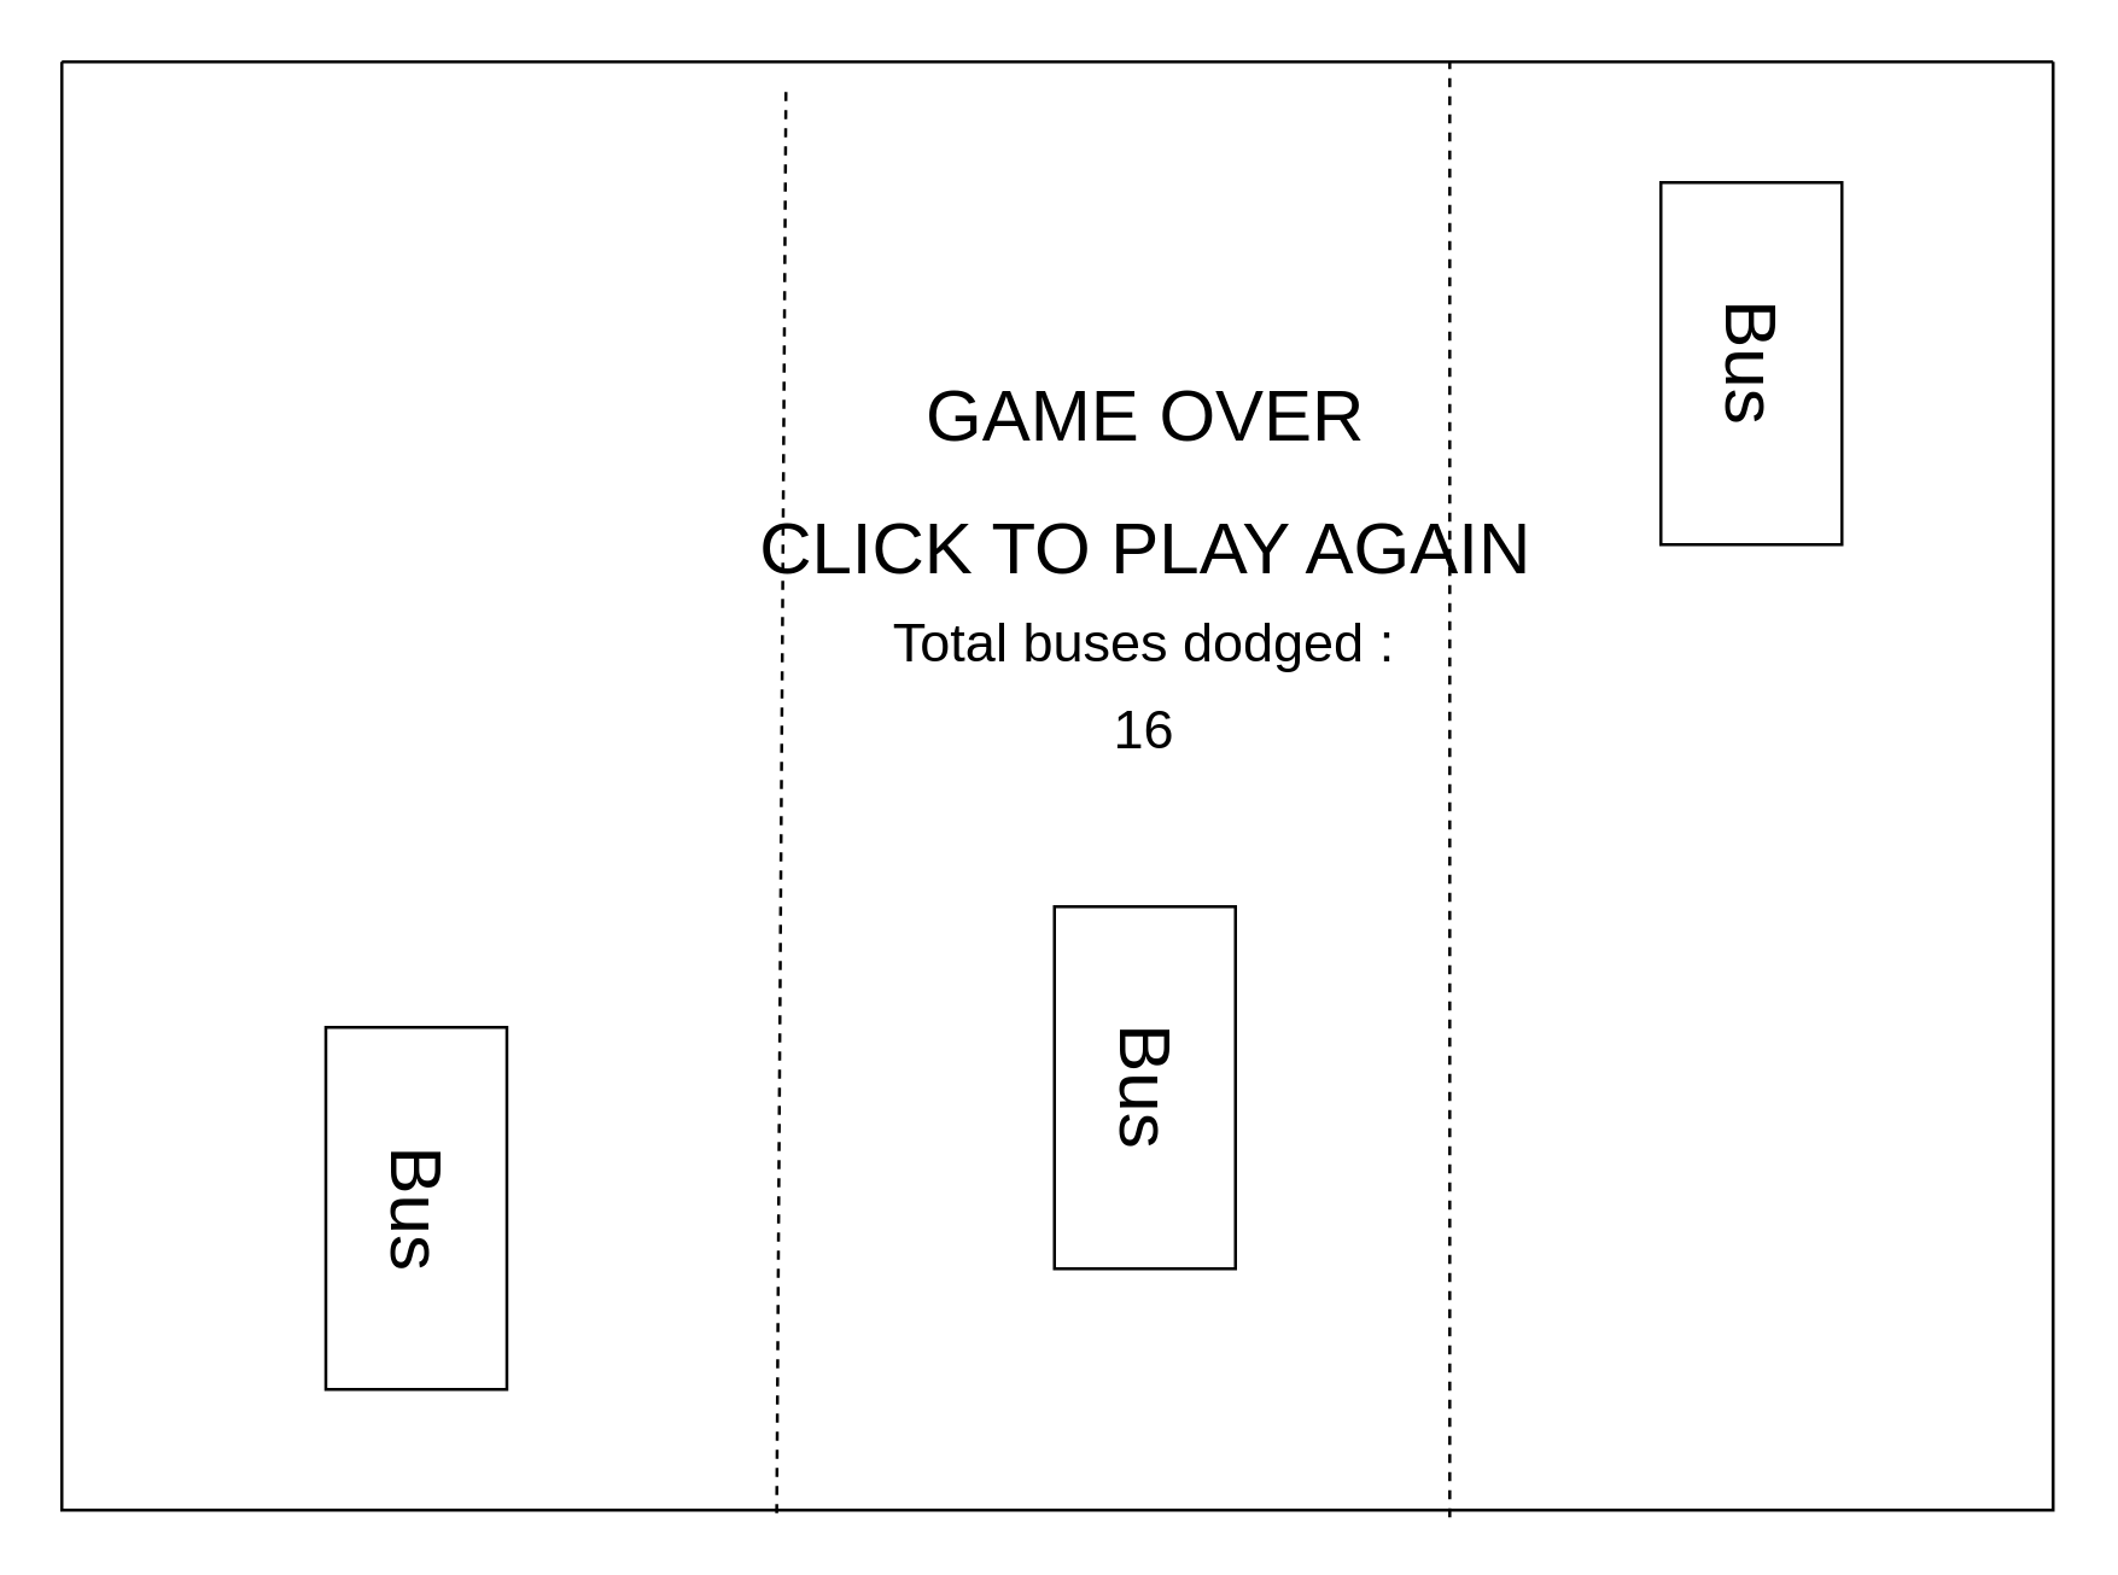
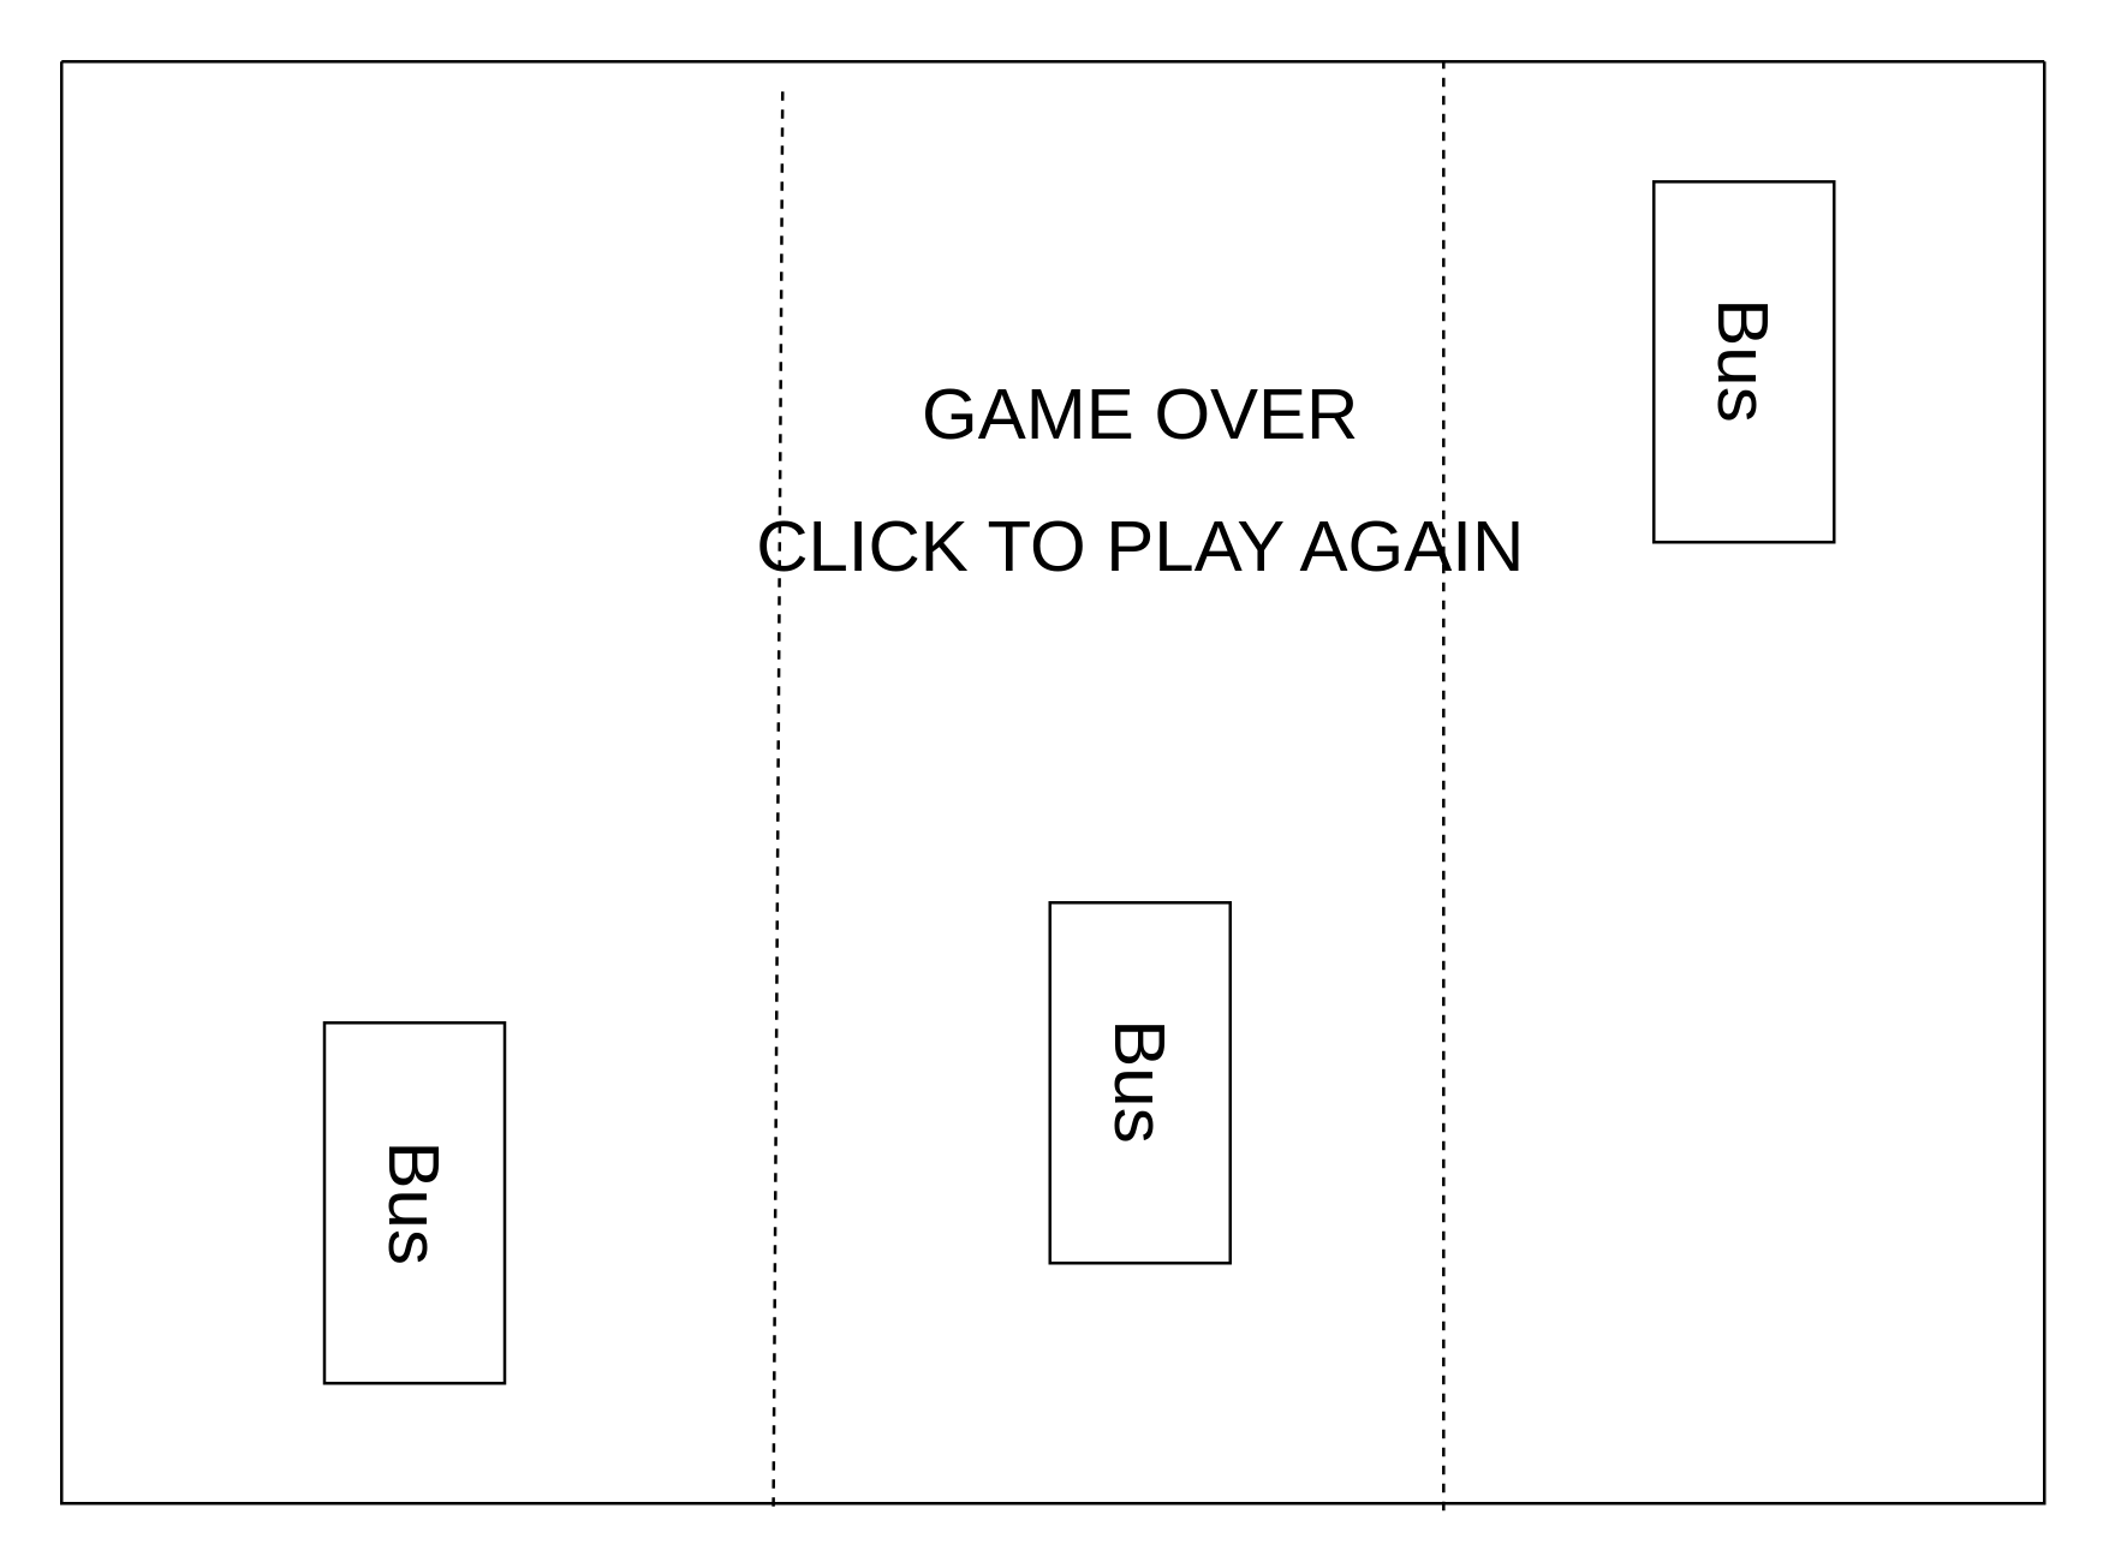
- <mxCell id="7" value="&lt;font style=&quot;font-size: 18px;&quot;&gt;Total buses dodged :&lt;br&gt;16&lt;/font&gt;" style="text;html=1;strokeColor=none;fillColor=none;align=center;verticalAlign=middle;whiteSpace=wrap;rounded=0;fontSize=24;" vertex="1" parent="2"><mxGeometry x="234" y="190" width="250" height="30" as="geometry" /></mxCell>
